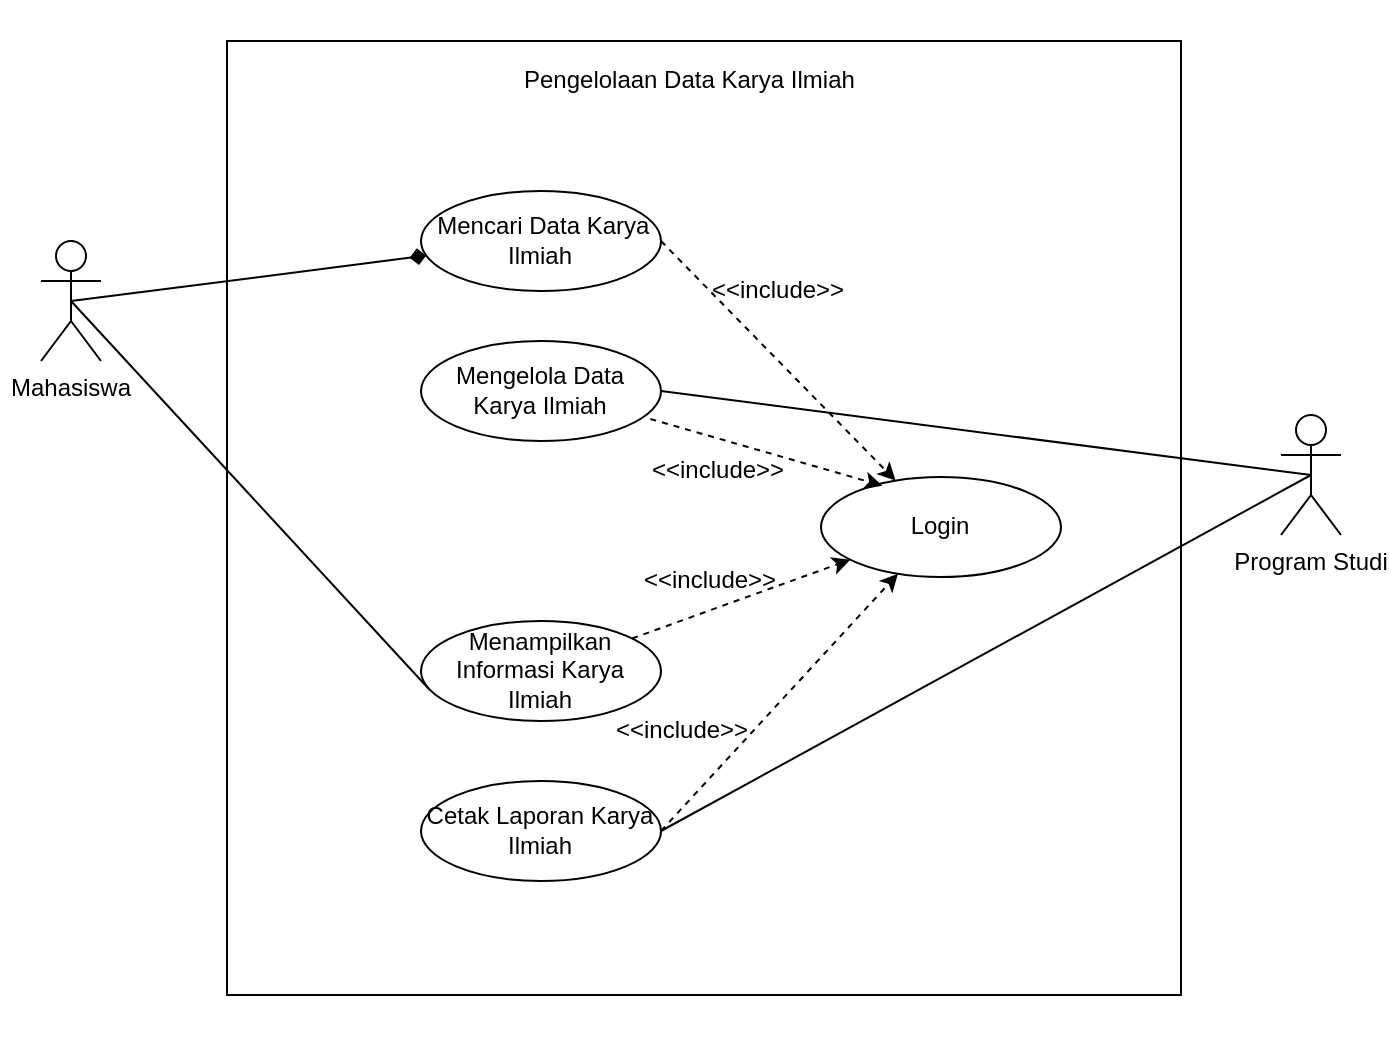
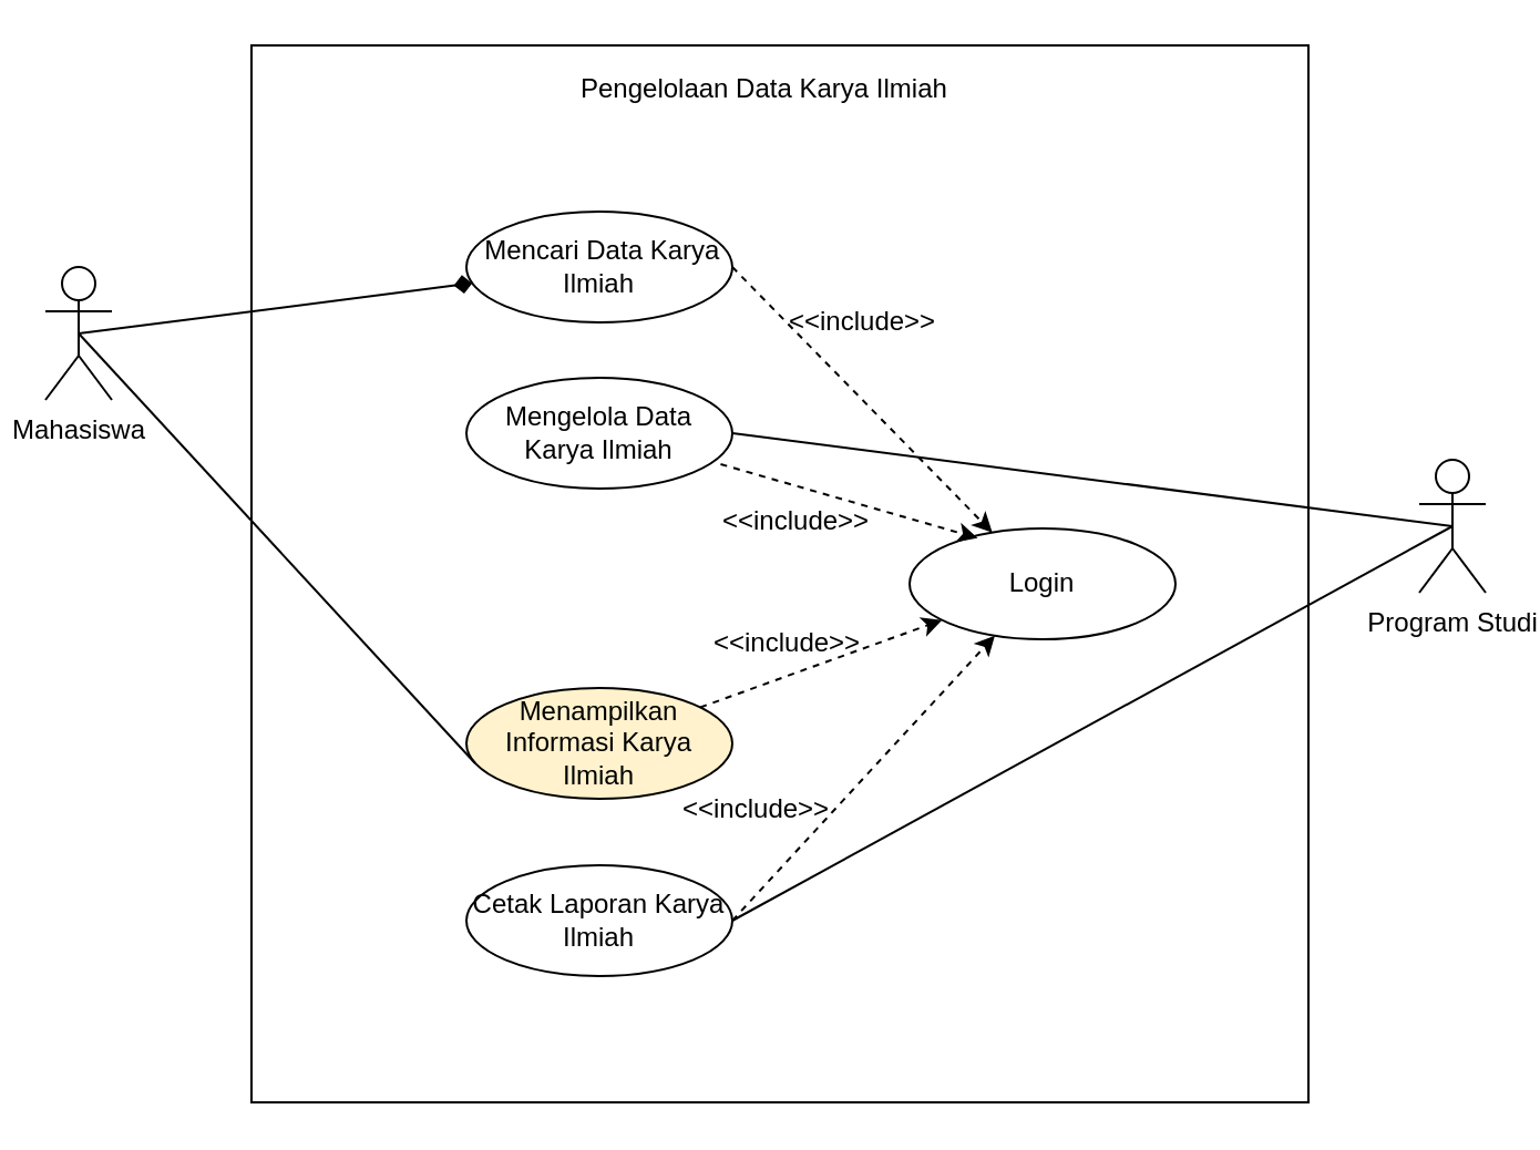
- <mxCell id="6" value="Menampilkan Informasi Karya Ilmiah" style="ellipse;whiteSpace=wrap;html=1;" parent="1" vertex="1"><mxGeometry x="210" y="310" width="120" height="50" as="geometry" /></mxCell>
+ <mxCell id="6" value="Menampilkan Informasi Karya Ilmiah" style="ellipse;whiteSpace=wrap;html=1;fillColor=#fff2cc;" parent="1" vertex="1"><mxGeometry x="210" y="310" width="120" height="50" as="geometry" /></mxCell>
